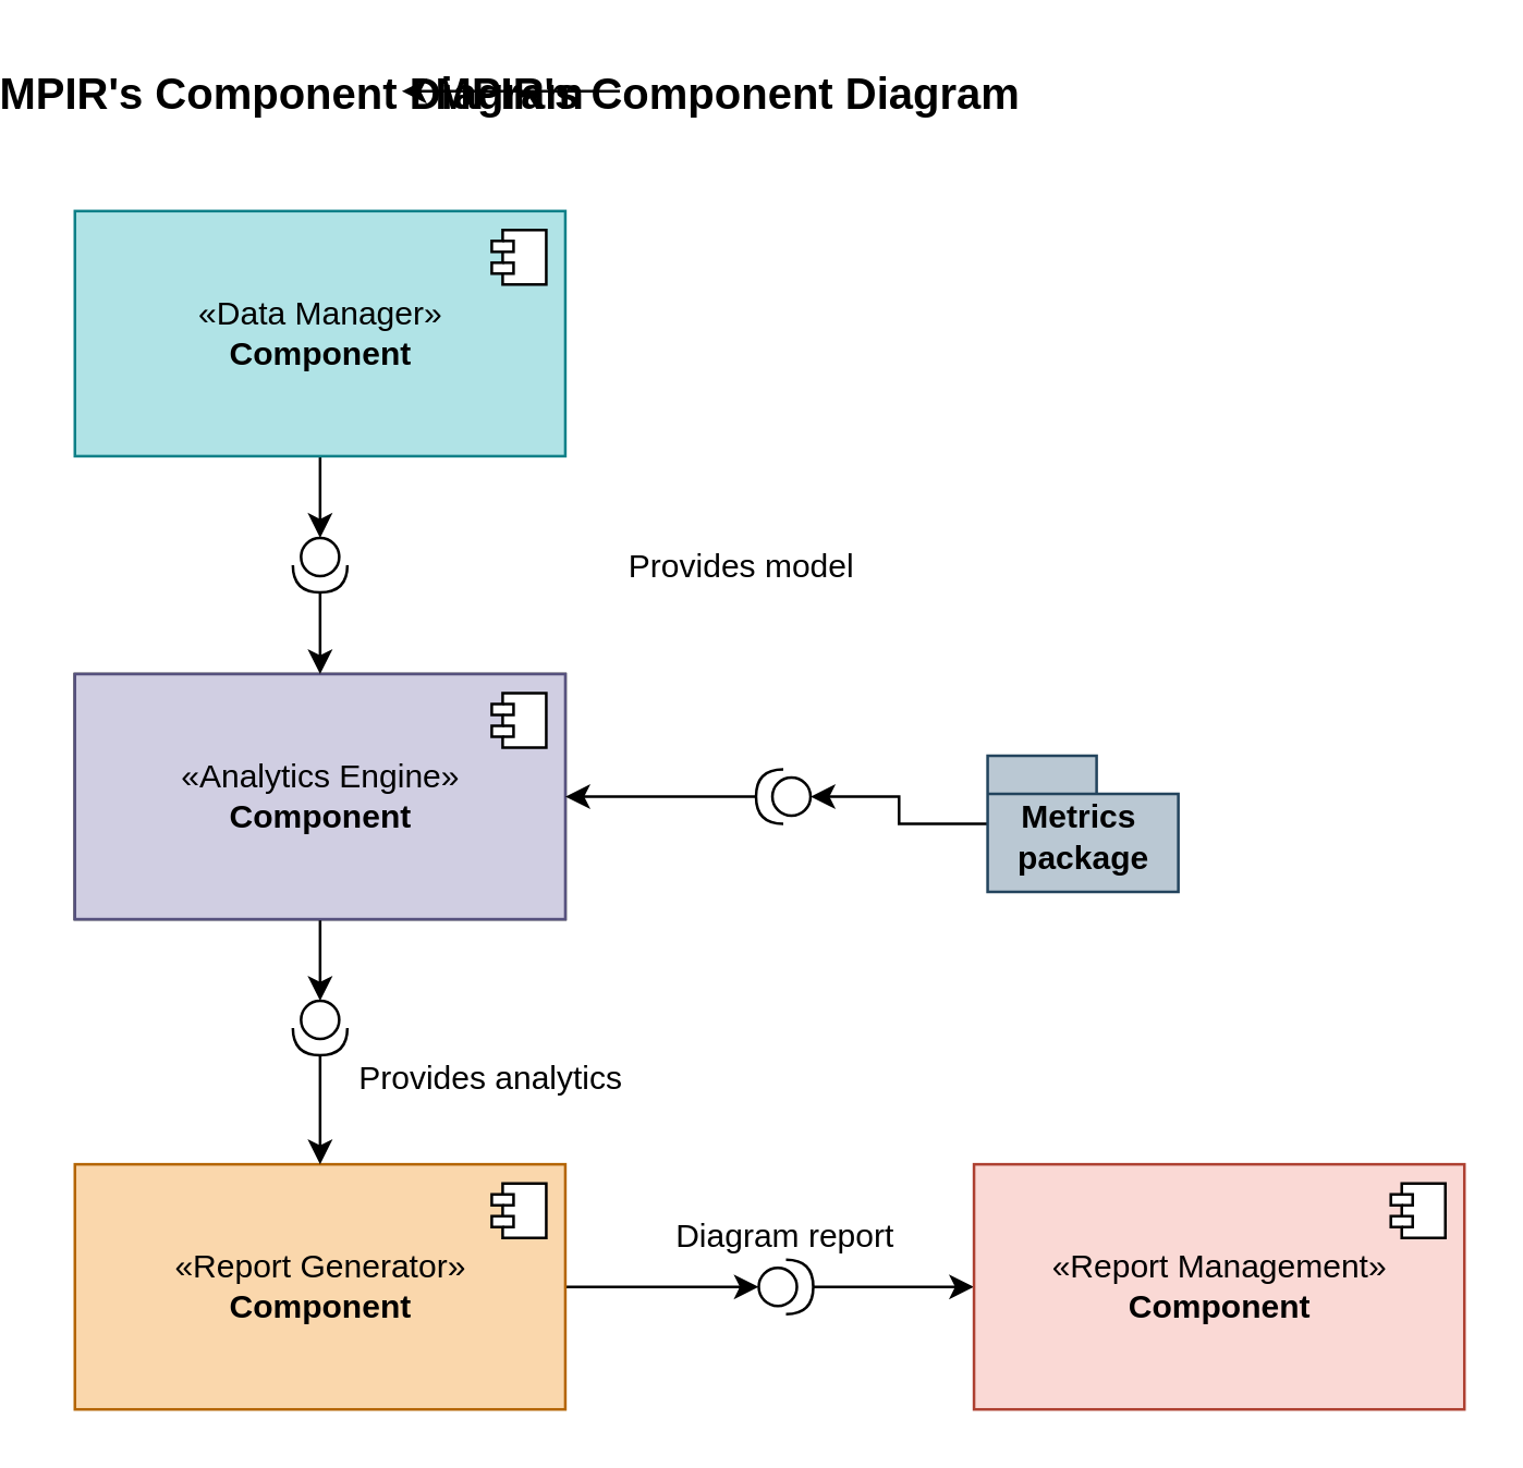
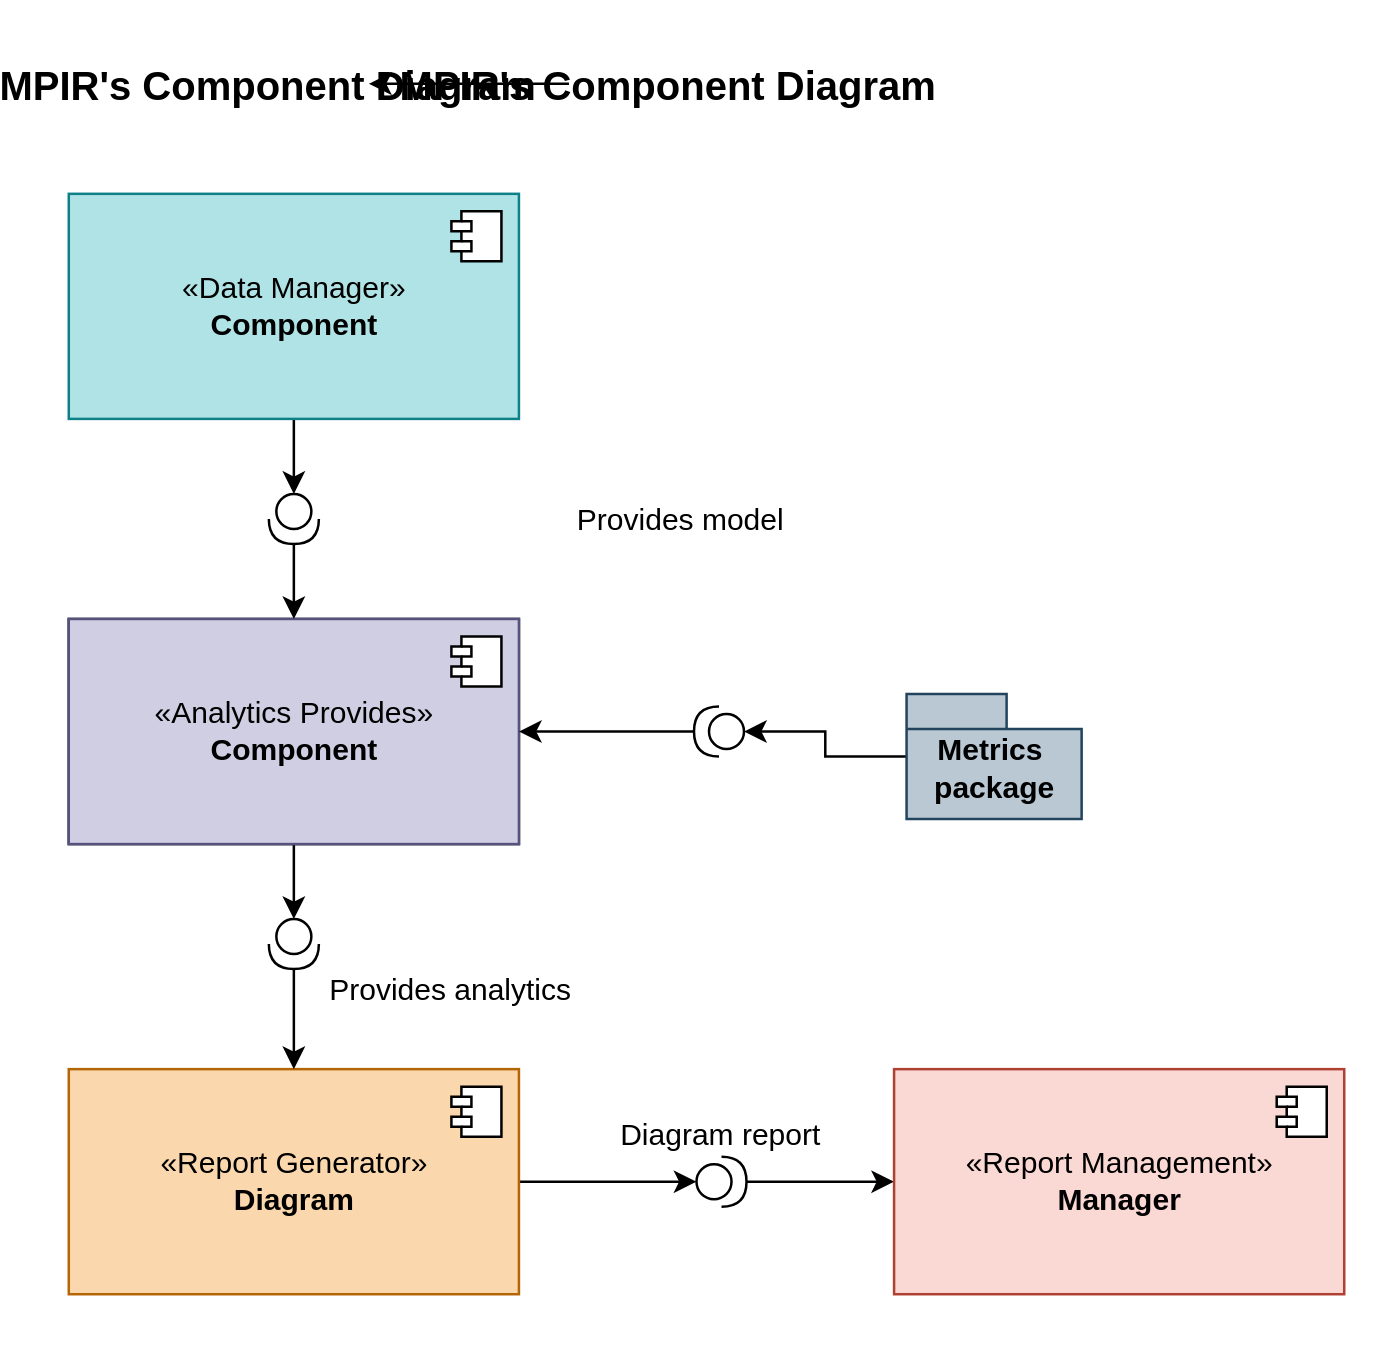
- <mxCell id="8" value="«Analytics Engine»&lt;br&gt;&lt;b&gt;Component&lt;/b&gt;" style="html=1;fillColor=#d0cee2;strokeColor=#56517e;" parent="1" vertex="1"><mxGeometry x="20" y="247" width="180" height="90" as="geometry" /></mxCell>
+ <mxCell id="8" value="«Analytics Provides»&lt;br&gt;&lt;b&gt;Component&lt;/b&gt;" style="html=1;fillColor=#d0cee2;strokeColor=#56517e;" parent="1" vertex="1"><mxGeometry x="20" y="247" width="180" height="90" as="geometry" /></mxCell>
- <mxCell id="11" value="«Report Generator»&lt;br&gt;&lt;b&gt;Component&lt;/b&gt;" style="html=1;fillColor=#fad7ac;strokeColor=#b46504;" parent="1" vertex="1"><mxGeometry x="20" y="427" width="180" height="90" as="geometry" /></mxCell>
+ <mxCell id="11" value="«Report Generator»&lt;br&gt;&lt;b&gt;Diagram&lt;/b&gt;" style="html=1;fillColor=#fad7ac;strokeColor=#b46504;" parent="1" vertex="1"><mxGeometry x="20" y="427" width="180" height="90" as="geometry" /></mxCell>
- <mxCell id="23" value="«Report Management»&lt;br&gt;&lt;b&gt;Component&lt;/b&gt;" style="html=1;fillColor=#fad9d5;strokeColor=#ae4132;" parent="1" vertex="1"><mxGeometry x="350" y="427" width="180" height="90" as="geometry" /></mxCell>
+ <mxCell id="23" value="«Report Management»&lt;br&gt;&lt;b&gt;Manager&lt;/b&gt;" style="html=1;fillColor=#fad9d5;strokeColor=#ae4132;" parent="1" vertex="1"><mxGeometry x="350" y="427" width="180" height="90" as="geometry" /></mxCell>
